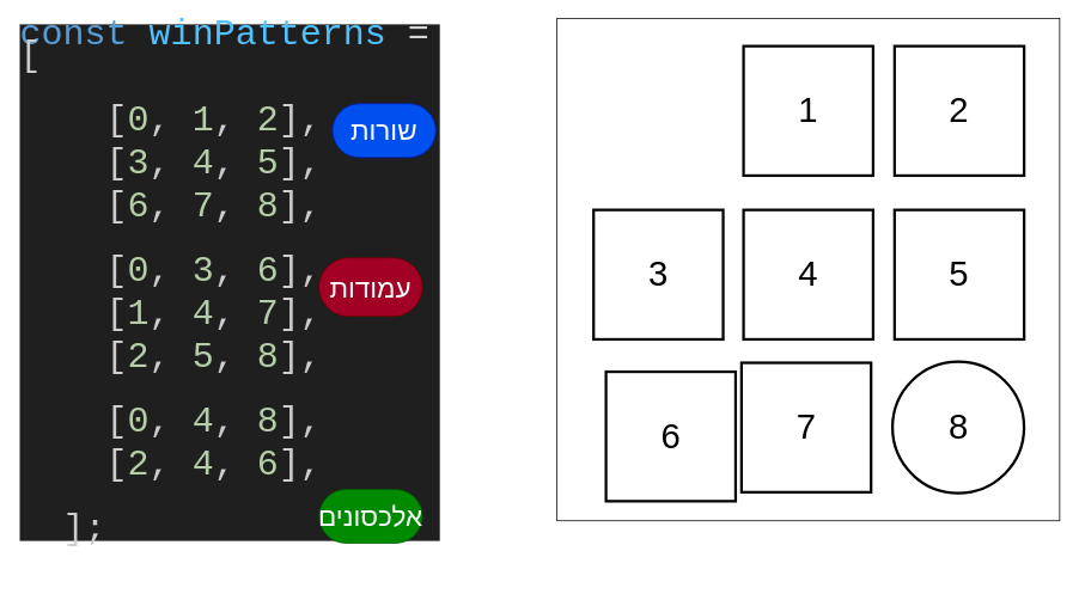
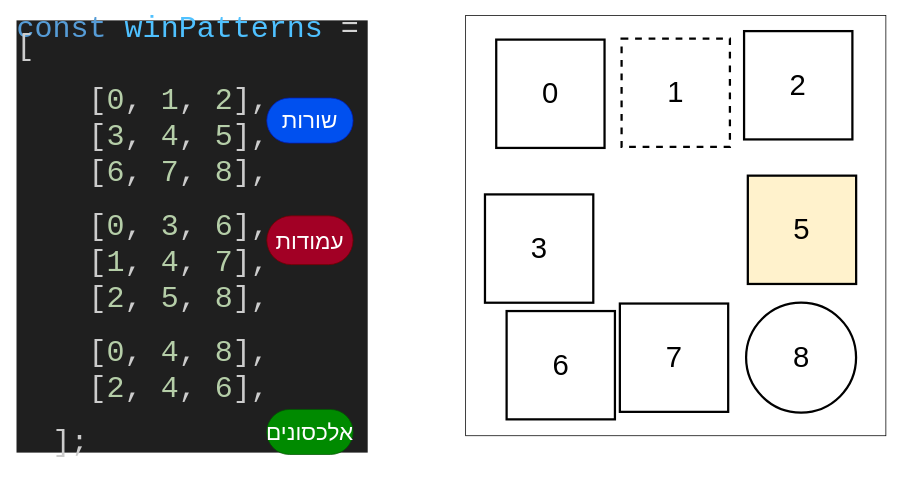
- <mxCell id="10" value="1" style="whiteSpace=wrap;html=1;aspect=fixed;strokeWidth=3;fontSize=39;" vertex="1" parent="1"><mxGeometry x="827.831" y="50.808" width="144.336" height="144.336" as="geometry" /></mxCell>
+ <mxCell id="10" value="1" style="whiteSpace=wrap;html=1;aspect=fixed;strokeWidth=3;fontSize=39;dashed=1;" vertex="1" parent="1"><mxGeometry x="827.831" y="50.808" width="144.336" height="144.336" as="geometry" /></mxCell>
- <mxCell id="11" value="2" style="whiteSpace=wrap;html=1;aspect=fixed;strokeWidth=3;fontSize=39;" vertex="1" parent="1"><mxGeometry x="996.048" y="50.808" width="144.336" height="144.336" as="geometry" /></mxCell>
+ <mxCell id="11" value="2" style="whiteSpace=wrap;html=1;aspect=fixed;strokeWidth=3;fontSize=39;" vertex="1" parent="1"><mxGeometry x="991.048" y="40.808" width="144.336" height="144.336" as="geometry" /></mxCell>
+ <mxCell id="9" value="0" style="whiteSpace=wrap;html=1;aspect=fixed;strokeWidth=3;fontSize=39;" vertex="1" parent="1"><mxGeometry x="660.766" y="52.128" width="144.336" height="144.336" as="geometry" /></mxCell>
- <mxCell id="3" value="&lt;font style=&quot;font-size: 30px;&quot;&gt;שורות&lt;/font&gt;" style="text;strokeColor=#001DBC;align=center;fillColor=#0050ef;html=1;verticalAlign=middle;whiteSpace=wrap;rounded=1;fontColor=#ffffff;direction=west;arcSize=50;" vertex="1" parent="1"><mxGeometry x="370" y="115" width="115" height="60" as="geometry" /></mxCell>
+ <mxCell id="3" value="&lt;font style=&quot;font-size: 30px;&quot;&gt;שורות&lt;/font&gt;" style="text;strokeColor=#001DBC;align=center;fillColor=#0050ef;html=1;verticalAlign=middle;whiteSpace=wrap;rounded=1;fontColor=#ffffff;direction=west;arcSize=50;" vertex="1" parent="1"><mxGeometry x="355" y="130" width="115" height="60" as="geometry" /></mxCell>
- <mxCell id="12" value="3" style="whiteSpace=wrap;html=1;aspect=fixed;strokeWidth=3;fontSize=39;" vertex="1" parent="1"><mxGeometry x="660.766" y="233.417" width="144.336" height="144.336" as="geometry" /></mxCell>
+ <mxCell id="12" value="3" style="whiteSpace=wrap;html=1;aspect=fixed;strokeWidth=3;fontSize=39;" vertex="1" parent="1"><mxGeometry x="645.766" y="258.417" width="144.336" height="144.336" as="geometry" /></mxCell>
- <mxCell id="13" value="4" style="whiteSpace=wrap;html=1;aspect=fixed;strokeWidth=3;fontSize=39;" vertex="1" parent="1"><mxGeometry x="827.831" y="233.417" width="144.336" height="144.336" as="geometry" /></mxCell>
- <mxCell id="14" value="5" style="whiteSpace=wrap;html=1;aspect=fixed;strokeWidth=3;fontSize=39;" vertex="1" parent="1"><mxGeometry x="996.048" y="233.417" width="144.336" height="144.336" as="geometry" /></mxCell>
+ <mxCell id="14" value="5" style="whiteSpace=wrap;html=1;aspect=fixed;strokeWidth=3;fontSize=39;fillColor=#fff2cc;" vertex="1" parent="1"><mxGeometry x="996.048" y="233.417" width="144.336" height="144.336" as="geometry" /></mxCell>
